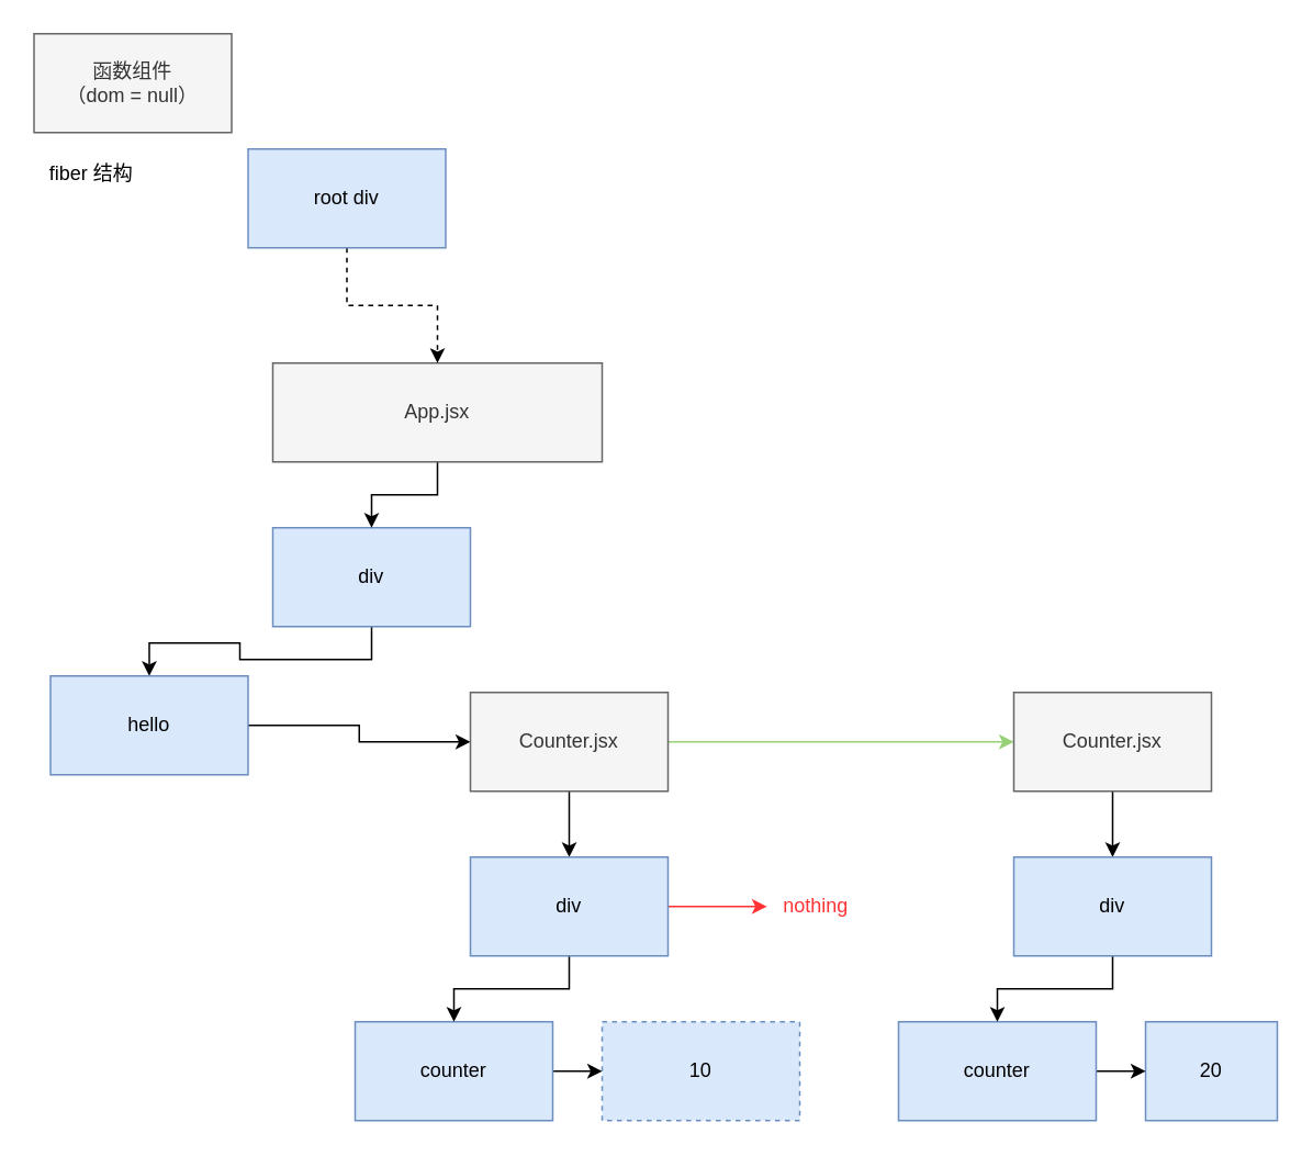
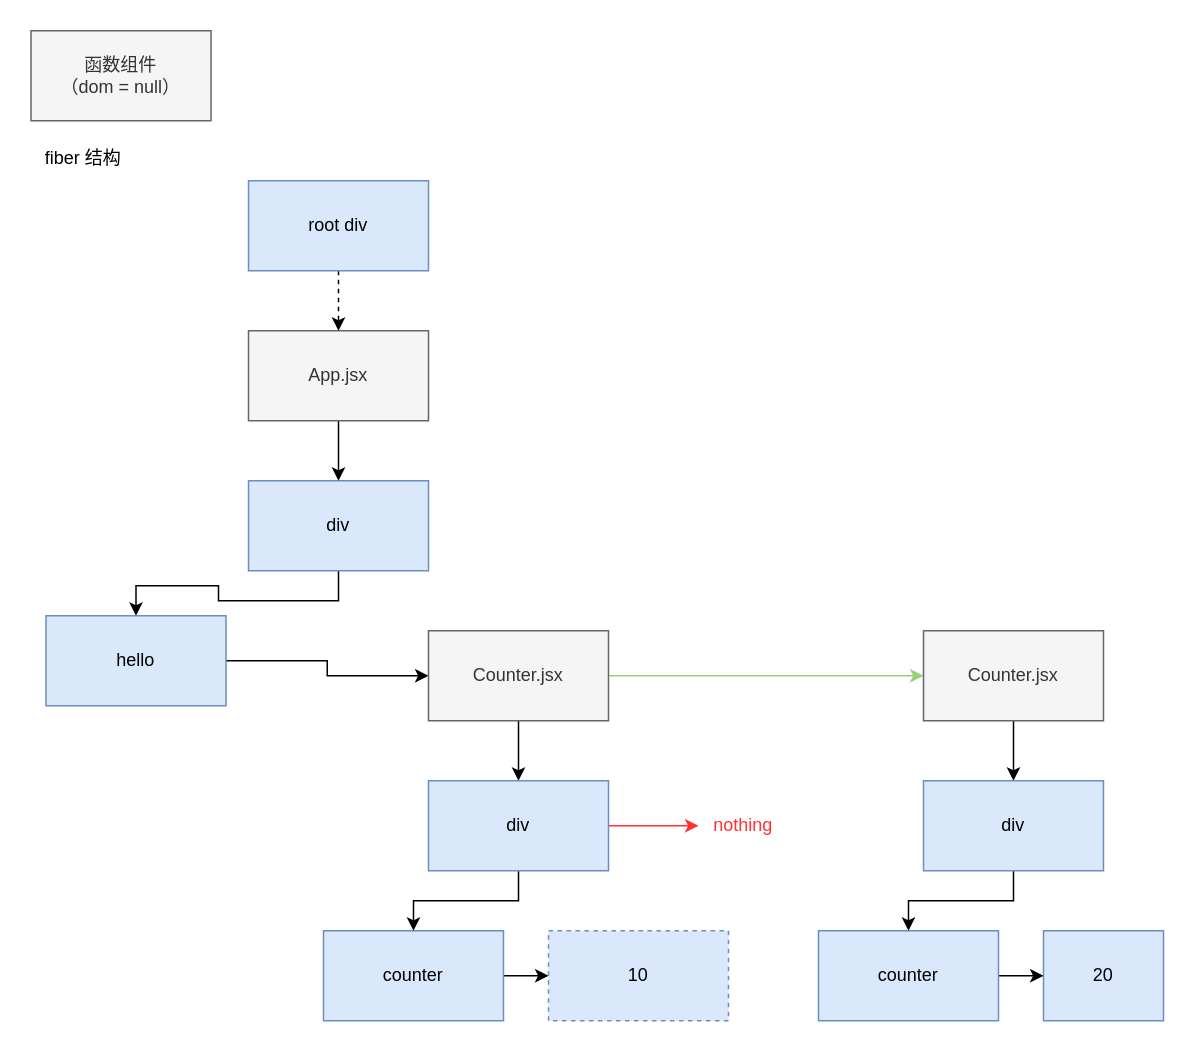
- <mxCell id="19" value="root div" style="rounded=0;whiteSpace=wrap;html=1;fillColor=#dae8fc;strokeColor=#6c8ebf;" vertex="1" parent="1"><mxGeometry x="150" y="90" width="120" height="60" as="geometry" /></mxCell>
+ <mxCell id="19" value="root div" style="rounded=0;whiteSpace=wrap;html=1;fillColor=#dae8fc;strokeColor=#6c8ebf;" vertex="1" parent="1"><mxGeometry x="165" y="120" width="120" height="60" as="geometry" /></mxCell>
- <mxCell id="13" value="App.jsx" style="rounded=0;whiteSpace=wrap;html=1;fillColor=#f5f5f5;strokeColor=#666666;fontColor=#333333;" vertex="1" parent="1"><mxGeometry x="165" y="220" width="200" height="60" as="geometry" /></mxCell>
+ <mxCell id="13" value="App.jsx" style="rounded=0;whiteSpace=wrap;html=1;fillColor=#f5f5f5;strokeColor=#666666;fontColor=#333333;" vertex="1" parent="1"><mxGeometry x="165" y="220" width="120" height="60" as="geometry" /></mxCell>
